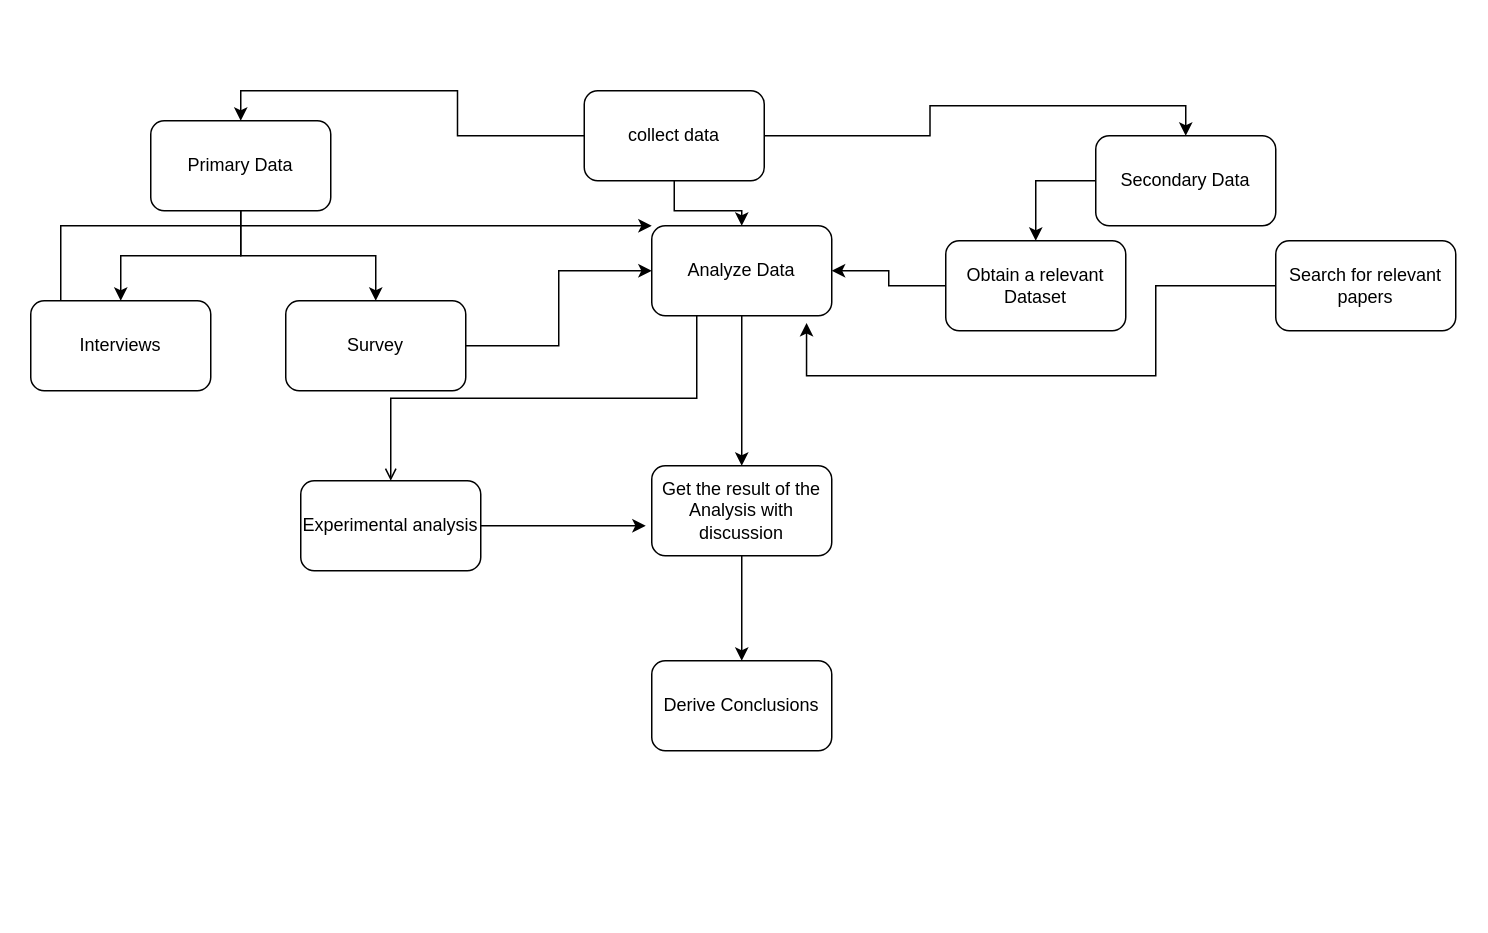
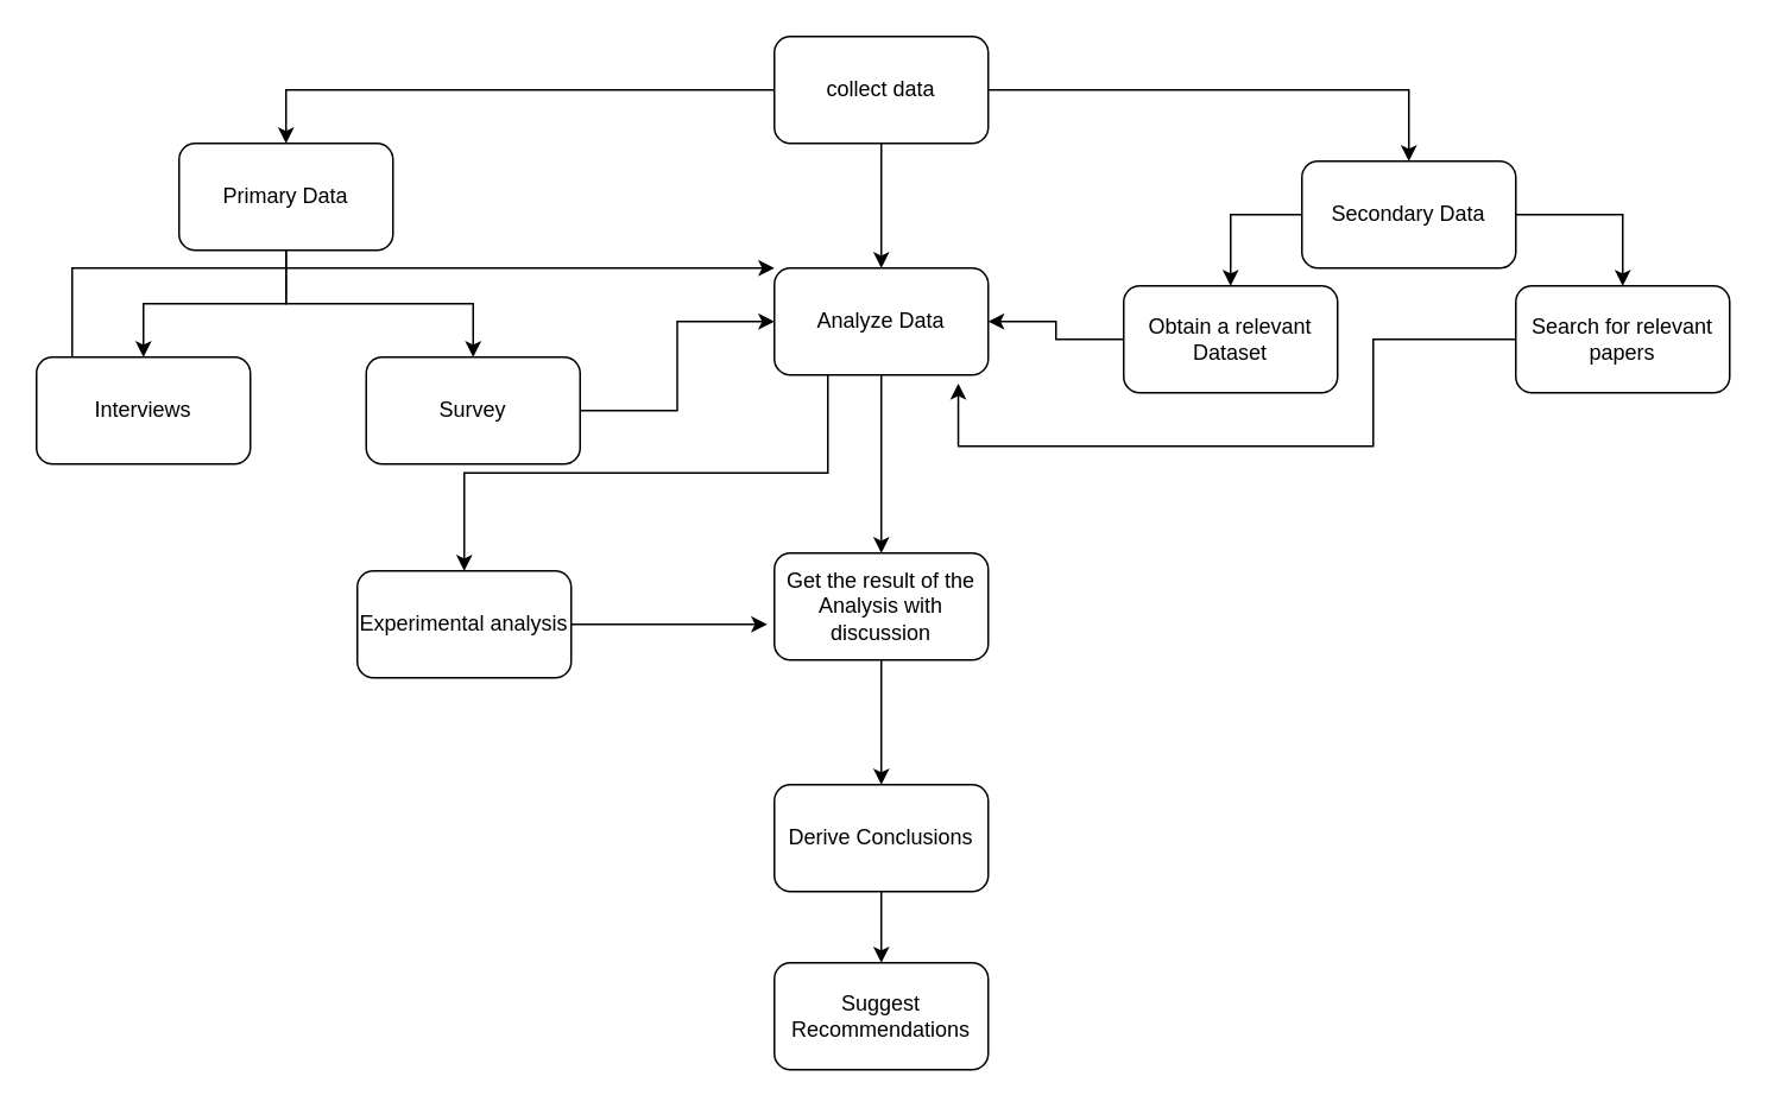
- <mxCell id="6" value="collect data" style="rounded=1;whiteSpace=wrap;html=1;" parent="1" vertex="1"><mxGeometry x="389" y="60" width="120" height="60" as="geometry" /></mxCell>
+ <mxCell id="6" value="collect data" style="rounded=1;whiteSpace=wrap;html=1;" parent="1" vertex="1"><mxGeometry x="434" y="20" width="120" height="60" as="geometry" /></mxCell>
+ <mxCell id="10" style="edgeStyle=orthogonalEdgeStyle;rounded=0;orthogonalLoop=1;jettySize=auto;html=1;exitX=1;exitY=0.5;exitDx=0;exitDy=0;entryX=0.5;entryY=0;entryDx=0;entryDy=0;" parent="1" source="12" target="2" edge="1"><mxGeometry relative="1" as="geometry" /></mxCell>
- <mxCell id="14" value="Survey" style="rounded=1;whiteSpace=wrap;html=1;" parent="1" vertex="1"><mxGeometry x="190" y="200" width="120" height="60" as="geometry" /></mxCell>
+ <mxCell id="14" value="Survey" style="rounded=1;whiteSpace=wrap;html=1;" parent="1" vertex="1"><mxGeometry x="205" y="200" width="120" height="60" as="geometry" /></mxCell>
- <mxCell id="18" style="edgeStyle=orthogonalEdgeStyle;rounded=0;orthogonalLoop=1;jettySize=auto;html=1;exitX=0.25;exitY=1;exitDx=0;exitDy=0;endArrow=open;" edge="1" parent="1" source="19" target="26"><mxGeometry relative="1" as="geometry" /></mxCell>
+ <mxCell id="18" style="edgeStyle=orthogonalEdgeStyle;rounded=0;orthogonalLoop=1;jettySize=auto;html=1;exitX=0.25;exitY=1;exitDx=0;exitDy=0;" edge="1" parent="1" source="19" target="26"><mxGeometry relative="1" as="geometry" /></mxCell>
+ <mxCell id="22" style="edgeStyle=orthogonalEdgeStyle;rounded=0;orthogonalLoop=1;jettySize=auto;html=1;exitX=0.5;exitY=1;exitDx=0;exitDy=0;entryX=0.5;entryY=0;entryDx=0;entryDy=0;" parent="1" source="23" target="24" edge="1"><mxGeometry relative="1" as="geometry" /></mxCell>
+ <mxCell id="24" value="Suggest Recommendations" style="rounded=1;whiteSpace=wrap;html=1;" parent="1" vertex="1"><mxGeometry x="434" y="540" width="120" height="60" as="geometry" /></mxCell>
